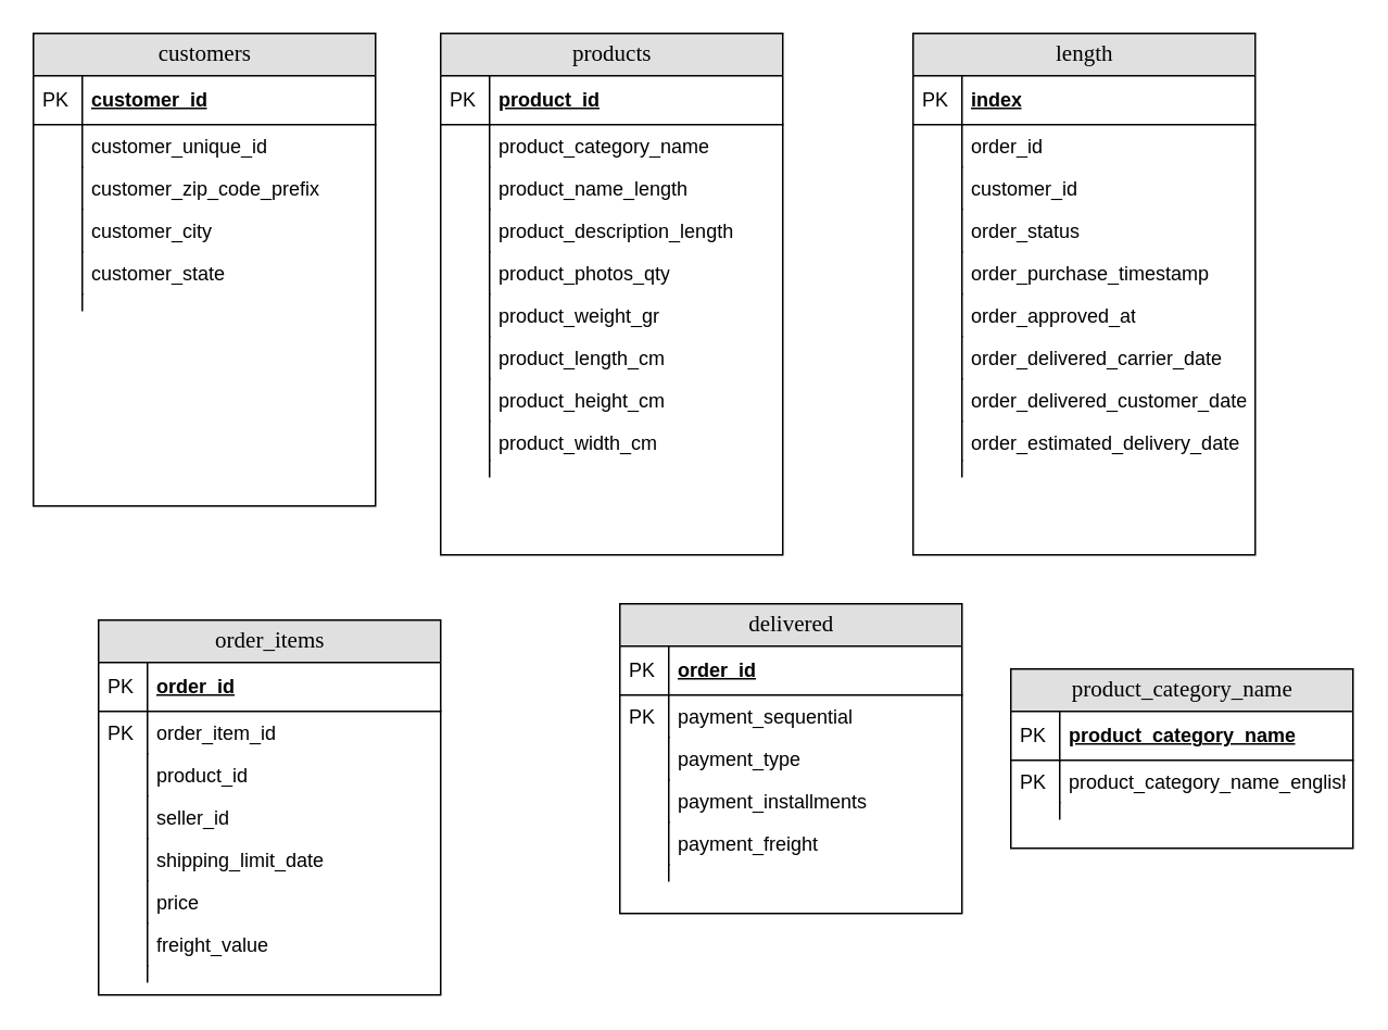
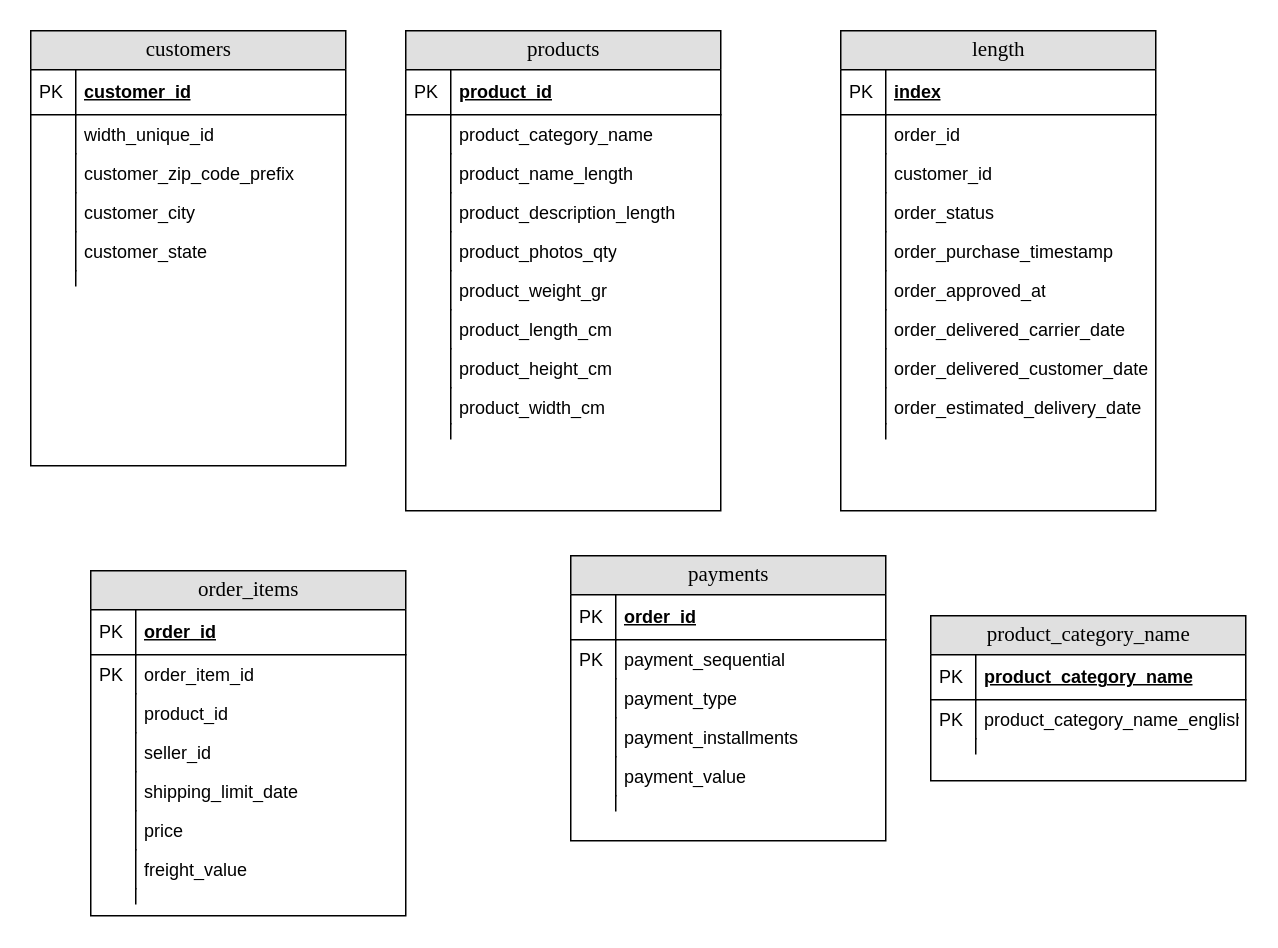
- <mxCell id="5" value="customer_unique_id&lt;span style=&quot;white-space: pre;&quot;&gt;&#09;&lt;/span&gt;" style="shape=partialRectangle;top=0;left=0;right=0;bottom=0;html=1;align=left;verticalAlign=top;fillColor=none;spacingLeft=34;spacingRight=4;whiteSpace=wrap;overflow=hidden;rotatable=0;points=[[0,0.5],[1,0.5]];portConstraint=eastwest;dropTarget=0;" parent="2" vertex="1"><mxGeometry y="56" width="210" height="26" as="geometry" /></mxCell>
+ <mxCell id="5" value="width_unique_id&lt;span style=&quot;white-space: pre;&quot;&gt;&#09;&lt;/span&gt;" style="shape=partialRectangle;top=0;left=0;right=0;bottom=0;html=1;align=left;verticalAlign=top;fillColor=none;spacingLeft=34;spacingRight=4;whiteSpace=wrap;overflow=hidden;rotatable=0;points=[[0,0.5],[1,0.5]];portConstraint=eastwest;dropTarget=0;" parent="2" vertex="1"><mxGeometry y="56" width="210" height="26" as="geometry" /></mxCell>
- <mxCell id="74" value="delivered" style="swimlane;html=1;fontStyle=0;childLayout=stackLayout;horizontal=1;startSize=26;fillColor=#e0e0e0;horizontalStack=0;resizeParent=1;resizeLast=0;collapsible=1;marginBottom=0;swimlaneFillColor=#ffffff;align=center;rounded=0;shadow=0;comic=0;labelBackgroundColor=none;strokeWidth=1;fontFamily=Verdana;fontSize=14;swimlaneLine=1;" vertex="1" parent="1"><mxGeometry x="380" y="370" width="210" height="190" as="geometry"><mxRectangle x="570" y="154" width="110" height="26" as="alternateBounds" /></mxGeometry></mxCell>
+ <mxCell id="74" value="payments" style="swimlane;html=1;fontStyle=0;childLayout=stackLayout;horizontal=1;startSize=26;fillColor=#e0e0e0;horizontalStack=0;resizeParent=1;resizeLast=0;collapsible=1;marginBottom=0;swimlaneFillColor=#ffffff;align=center;rounded=0;shadow=0;comic=0;labelBackgroundColor=none;strokeWidth=1;fontFamily=Verdana;fontSize=14;swimlaneLine=1;" vertex="1" parent="1"><mxGeometry x="380" y="370" width="210" height="190" as="geometry"><mxRectangle x="570" y="154" width="110" height="26" as="alternateBounds" /></mxGeometry></mxCell>
- <mxCell id="83" value="payment_freight" style="shape=partialRectangle;top=0;left=0;right=0;bottom=0;html=1;align=left;verticalAlign=top;fillColor=none;spacingLeft=34;spacingRight=4;whiteSpace=wrap;overflow=hidden;rotatable=0;points=[[0,0.5],[1,0.5]];portConstraint=eastwest;dropTarget=0;" vertex="1" parent="74"><mxGeometry y="134" width="210" height="26" as="geometry" /></mxCell>
+ <mxCell id="83" value="payment_value" style="shape=partialRectangle;top=0;left=0;right=0;bottom=0;html=1;align=left;verticalAlign=top;fillColor=none;spacingLeft=34;spacingRight=4;whiteSpace=wrap;overflow=hidden;rotatable=0;points=[[0,0.5],[1,0.5]];portConstraint=eastwest;dropTarget=0;" vertex="1" parent="74"><mxGeometry y="134" width="210" height="26" as="geometry" /></mxCell>
